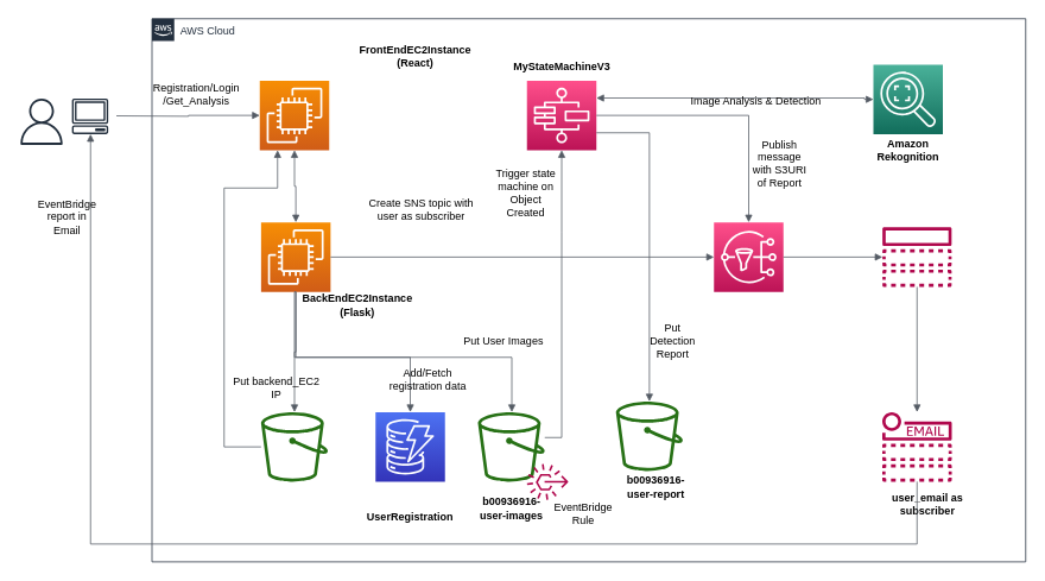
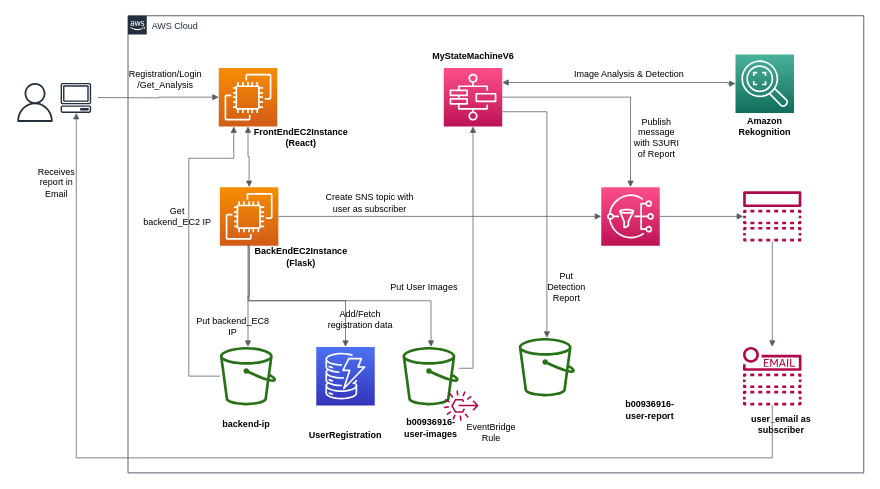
- <mxCell id="28" value="FrontEndEC2Instance&lt;br&gt;(React)" style="text;html=1;strokeColor=none;fillColor=none;align=center;verticalAlign=middle;whiteSpace=wrap;rounded=0;fontStyle=1" parent="2" vertex="1"><mxGeometry x="230.5" y="27.5" width="130" height="30" as="geometry" /></mxCell>
+ <mxCell id="28" value="FrontEndEC2Instance&lt;br&gt;(React)" style="text;html=1;strokeColor=none;fillColor=none;align=center;verticalAlign=middle;whiteSpace=wrap;rounded=0;fontStyle=1" parent="2" vertex="1"><mxGeometry x="165.5" y="147.5" width="130" height="30" as="geometry" /></mxCell>
- <mxCell id="30" value="MyStateMachineV3" style="text;html=1;strokeColor=none;fillColor=none;align=center;verticalAlign=middle;whiteSpace=wrap;rounded=0;fontStyle=1" parent="2" vertex="1"><mxGeometry x="396.75" y="39.5" width="126.5" height="30" as="geometry" /></mxCell>
+ <mxCell id="30" value="MyStateMachineV6" style="text;html=1;strokeColor=none;fillColor=none;align=center;verticalAlign=middle;whiteSpace=wrap;rounded=0;fontStyle=1" parent="2" vertex="1"><mxGeometry x="396.75" y="39.5" width="126.5" height="30" as="geometry" /></mxCell>
- <mxCell id="46" value="Image Analysis &amp;amp; Detection&amp;nbsp;" style="text;html=1;strokeColor=none;fillColor=none;align=center;verticalAlign=middle;whiteSpace=wrap;rounded=0;" vertex="1" parent="2"><mxGeometry x="590" y="75" width="180" height="35.5" as="geometry" /></mxCell>
+ <mxCell id="46" value="Image Analysis &amp;amp; Detection&amp;nbsp;" style="text;html=1;strokeColor=none;fillColor=none;align=center;verticalAlign=middle;whiteSpace=wrap;rounded=0;" vertex="1" parent="2"><mxGeometry x="580" y="60" width="180" height="35.5" as="geometry" /></mxCell>
- <mxCell id="36" value="Trigger state machine on Object Created" style="text;html=1;strokeColor=none;fillColor=none;align=center;verticalAlign=middle;whiteSpace=wrap;rounded=0;" parent="2" vertex="1"><mxGeometry x="385" y="162.5" width="70" height="66" as="geometry" /></mxCell>
- <mxCell id="41" value="Create SNS topic with user as subscriber" style="text;html=1;strokeColor=none;fillColor=none;align=center;verticalAlign=middle;whiteSpace=wrap;rounded=0;" parent="2" vertex="1"><mxGeometry x="240" y="199" width="125" height="30" as="geometry" /></mxCell>
+ <mxCell id="41" value="Create SNS topic with user as subscriber" style="text;html=1;strokeColor=none;fillColor=none;align=center;verticalAlign=middle;whiteSpace=wrap;rounded=0;" parent="2" vertex="1"><mxGeometry x="260" y="234" width="125" height="30" as="geometry" /></mxCell>
- <mxCell id="51" value="EventBridge report in Email" style="text;html=1;strokeColor=none;fillColor=none;align=center;verticalAlign=middle;whiteSpace=wrap;rounded=0;" parent="1" vertex="1"><mxGeometry x="40" y="210" width="70" height="66" as="geometry" /></mxCell>
+ <mxCell id="51" value="Receives report in Email" style="text;html=1;strokeColor=none;fillColor=none;align=center;verticalAlign=middle;whiteSpace=wrap;rounded=0;" parent="1" vertex="1"><mxGeometry x="40" y="210" width="70" height="66" as="geometry" /></mxCell>
+ <mxCell id="40" value="Get backend_EC2 IP" style="text;html=1;strokeColor=none;fillColor=none;align=center;verticalAlign=middle;whiteSpace=wrap;rounded=0;" parent="2" vertex="1"><mxGeometry x="15.5" y="252.5" width="100" height="30" as="geometry" /></mxCell>
- <mxCell id="32" value="Put backend_EC2 IP" style="text;html=1;strokeColor=none;fillColor=none;align=center;verticalAlign=middle;whiteSpace=wrap;rounded=0;" parent="2" vertex="1"><mxGeometry x="90" y="399.5" width="100" height="30" as="geometry" /></mxCell>
+ <mxCell id="32" value="Put backend_EC8 IP" style="text;html=1;strokeColor=none;fillColor=none;align=center;verticalAlign=middle;whiteSpace=wrap;rounded=0;" parent="2" vertex="1"><mxGeometry x="90" y="399.5" width="100" height="30" as="geometry" /></mxCell>
- <mxCell id="26" value="b00936916-user-report" style="text;html=1;strokeColor=none;fillColor=none;align=center;verticalAlign=middle;whiteSpace=wrap;rounded=0;fontStyle=1" parent="2" vertex="1"><mxGeometry x="524.25" y="510" width="83.5" height="30" as="geometry" /></mxCell>
+ <mxCell id="26" value="b00936916-user-report" style="text;html=1;strokeColor=none;fillColor=none;align=center;verticalAlign=middle;whiteSpace=wrap;rounded=0;fontStyle=1" parent="2" vertex="1"><mxGeometry x="654.25" y="510" width="83.5" height="30" as="geometry" /></mxCell>
+ <mxCell id="24" value="backend-ip" style="text;html=1;strokeColor=none;fillColor=none;align=center;verticalAlign=middle;whiteSpace=wrap;rounded=0;fontStyle=1" parent="2" vertex="1"><mxGeometry x="115.5" y="529.5" width="83.5" height="30" as="geometry" /></mxCell>
